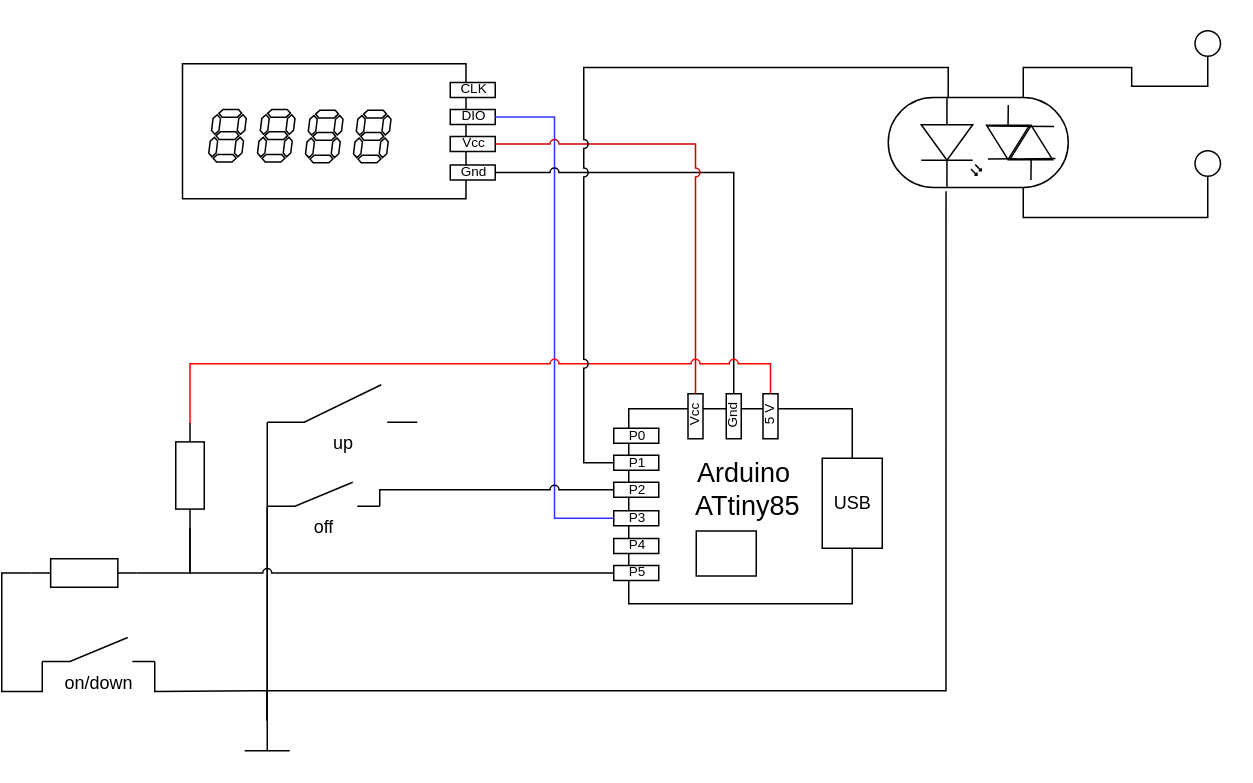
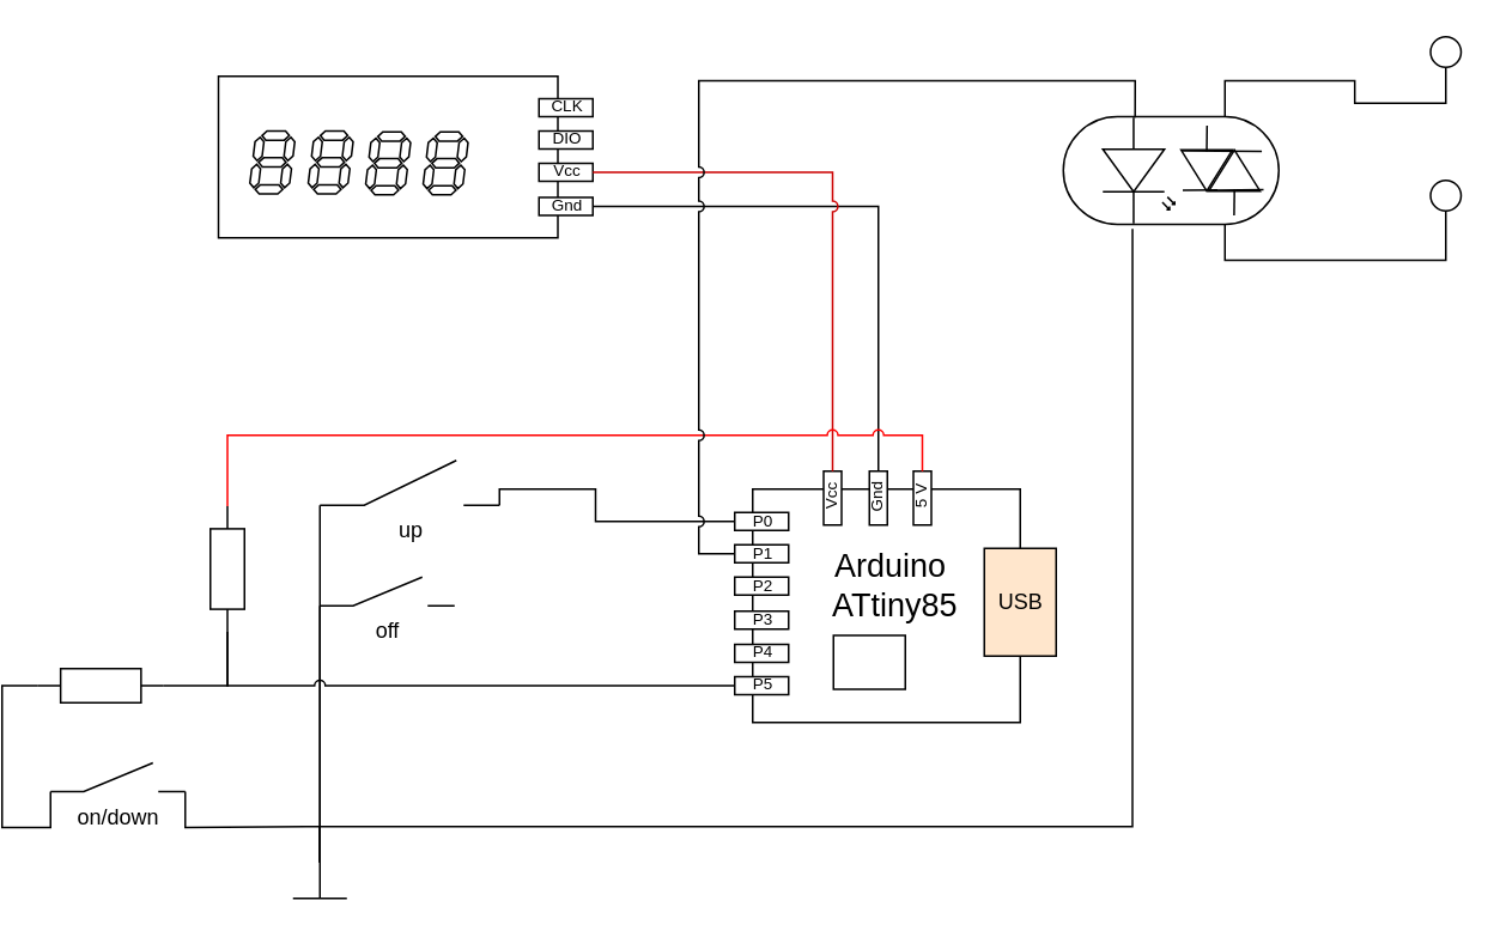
+ <mxCell id="33" style="edgeStyle=orthogonalEdgeStyle;rounded=0;comic=0;jumpStyle=arc;orthogonalLoop=1;jettySize=auto;html=1;exitX=0;exitY=0.5;exitDx=0;exitDy=0;entryX=1;entryY=1;entryDx=0;entryDy=0;entryPerimeter=0;endArrow=none;endFill=0;strokeColor=#000000;" parent="1" source="11" target="32" edge="1"><mxGeometry relative="1" as="geometry"><Array as="points"><mxPoint x="324" y="290" /><mxPoint x="324" y="272" /></Array></mxGeometry></mxCell>
- <mxCell id="26" style="edgeStyle=orthogonalEdgeStyle;rounded=0;orthogonalLoop=1;jettySize=auto;html=1;exitX=0;exitY=0.5;exitDx=0;exitDy=0;entryX=1;entryY=0.5;entryDx=0;entryDy=0;endArrow=none;endFill=0;comic=0;jumpStyle=arc;strokeColor=#3333FF;" parent="1" source="9" target="21" edge="1"><mxGeometry relative="1" as="geometry" /></mxCell>
- <mxCell id="36" style="edgeStyle=orthogonalEdgeStyle;rounded=0;comic=0;jumpStyle=arc;orthogonalLoop=1;jettySize=auto;html=1;exitX=0;exitY=0.5;exitDx=0;exitDy=0;entryX=1;entryY=1;entryDx=0;entryDy=0;entryPerimeter=0;endArrow=none;endFill=0;strokeColor=#000000;" parent="1" source="8" target="35" edge="1"><mxGeometry relative="1" as="geometry"><Array as="points"><mxPoint x="245" y="326" /></Array></mxGeometry></mxCell>
- <mxCell id="15" value="USB" style="rounded=0;whiteSpace=wrap;html=1;" parent="2" vertex="1"><mxGeometry x="139" y="33" width="40" height="60" as="geometry" /></mxCell>
+ <mxCell id="15" value="USB" style="rounded=0;whiteSpace=wrap;html=1;fillColor=#ffe6cc;" parent="2" vertex="1"><mxGeometry x="139" y="33" width="40" height="60" as="geometry" /></mxCell>
